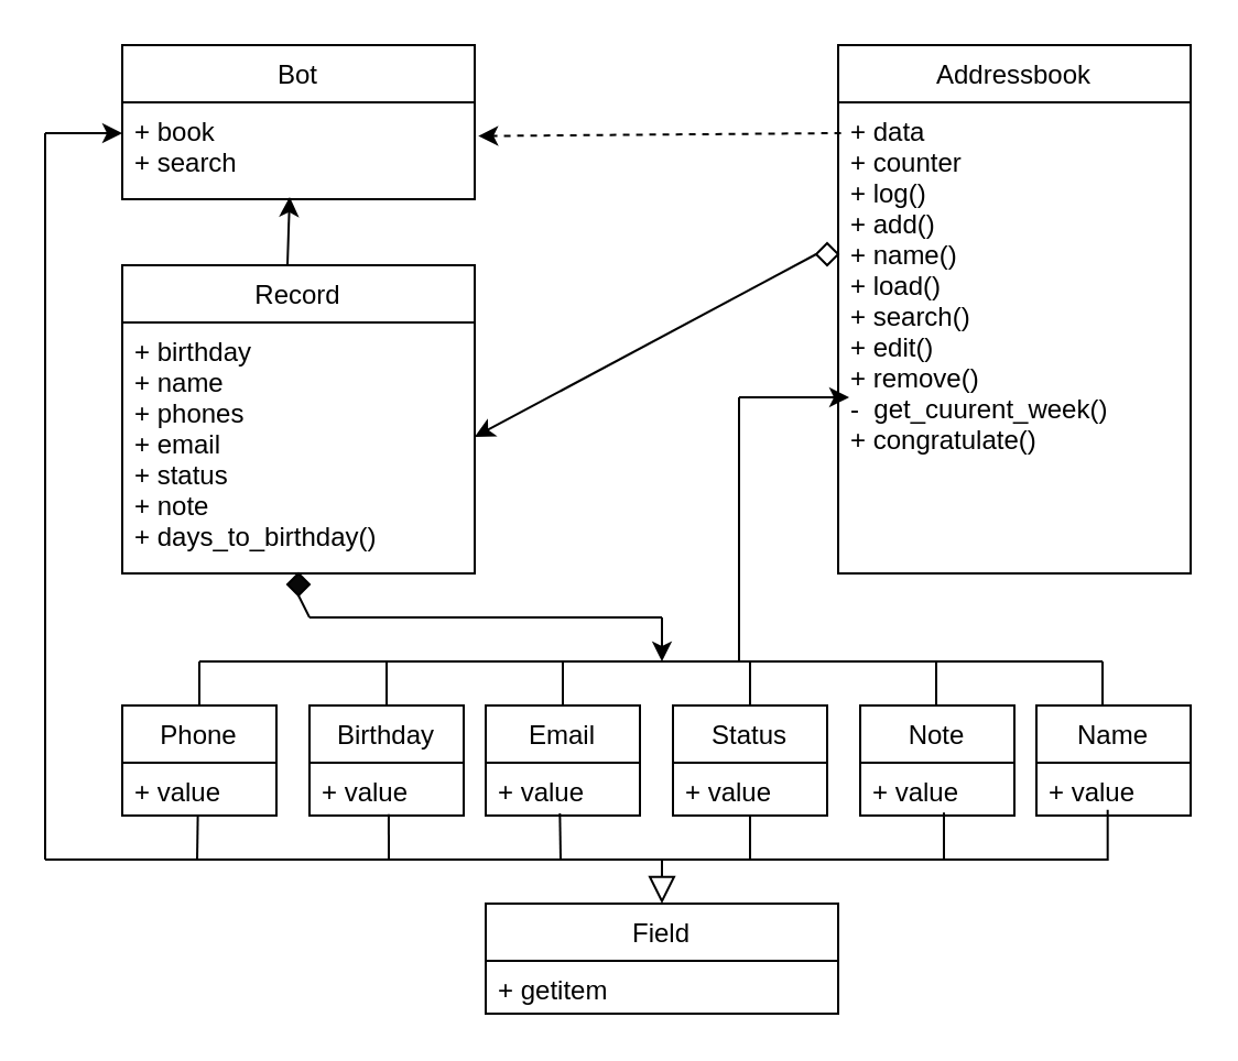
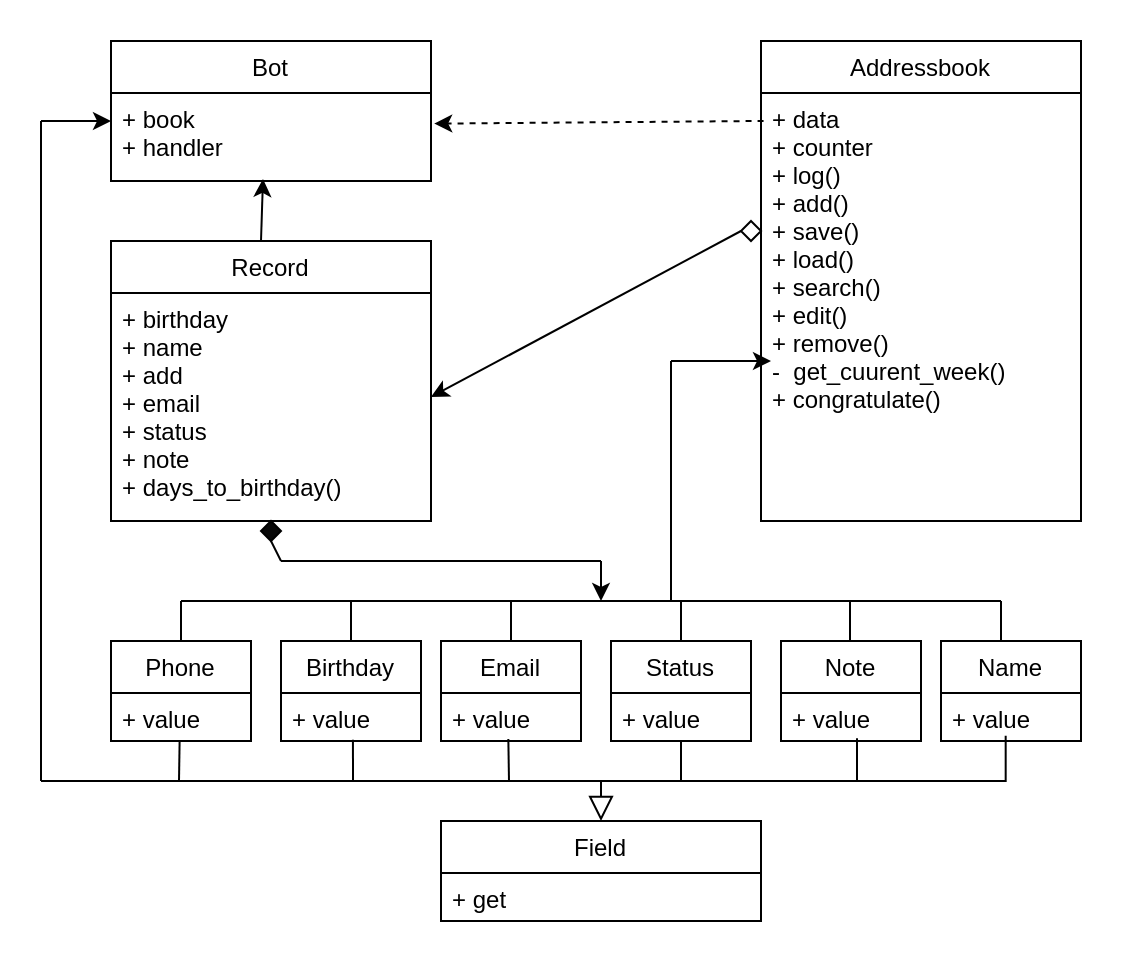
- <mxCell id="7" value="+ book&#10;+ search" style="text;align=left;verticalAlign=top;spacingLeft=4;spacingRight=4;overflow=hidden;rotatable=0;points=[[0,0.5],[1,0.5]];portConstraint=eastwest;" parent="6" vertex="1"><mxGeometry y="26" width="160" height="44" as="geometry" /></mxCell>
+ <mxCell id="7" value="+ book&#10;+ handler" style="text;align=left;verticalAlign=top;spacingLeft=4;spacingRight=4;overflow=hidden;rotatable=0;points=[[0,0.5],[1,0.5]];portConstraint=eastwest;" parent="6" vertex="1"><mxGeometry y="26" width="160" height="44" as="geometry" /></mxCell>
- <mxCell id="5" value="+ data&#10;+ counter&#10;+ log()&#10;+ add()&#10;+ name()&#10;+ load()&#10;+ search()&#10;+ edit()&#10;+ remove()&#10;-  get_cuurent_week()&#10;+ congratulate()&#10;" style="text;align=left;verticalAlign=top;spacingLeft=4;spacingRight=4;overflow=hidden;rotatable=0;points=[[0,0.5],[1,0.5]];portConstraint=eastwest;" parent="4" vertex="1"><mxGeometry y="26" width="160" height="184" as="geometry" /></mxCell>
+ <mxCell id="5" value="+ data&#10;+ counter&#10;+ log()&#10;+ add()&#10;+ save()&#10;+ load()&#10;+ search()&#10;+ edit()&#10;+ remove()&#10;-  get_cuurent_week()&#10;+ congratulate()&#10;" style="text;align=left;verticalAlign=top;spacingLeft=4;spacingRight=4;overflow=hidden;rotatable=0;points=[[0,0.5],[1,0.5]];portConstraint=eastwest;" parent="4" vertex="1"><mxGeometry y="26" width="160" height="184" as="geometry" /></mxCell>
- <mxCell id="3" value="+ birthday&#10;+ name&#10;+ phones&#10;+ email&#10;+ status&#10;+ note&#10;+ days_to_birthday()&#10;" style="text;align=left;verticalAlign=top;spacingLeft=4;spacingRight=4;overflow=hidden;rotatable=0;points=[[0,0.5],[1,0.5]];portConstraint=eastwest;" parent="2" vertex="1"><mxGeometry y="26" width="160" height="104" as="geometry" /></mxCell>
+ <mxCell id="3" value="+ birthday&#10;+ name&#10;+ add&#10;+ email&#10;+ status&#10;+ note&#10;+ days_to_birthday()&#10;" style="text;align=left;verticalAlign=top;spacingLeft=4;spacingRight=4;overflow=hidden;rotatable=0;points=[[0,0.5],[1,0.5]];portConstraint=eastwest;" parent="2" vertex="1"><mxGeometry y="26" width="160" height="104" as="geometry" /></mxCell>
- <mxCell id="9" value="+ getitem" style="text;align=left;verticalAlign=top;spacingLeft=4;spacingRight=4;overflow=hidden;rotatable=0;points=[[0,0.5],[1,0.5]];portConstraint=eastwest;" parent="8" vertex="1"><mxGeometry y="26" width="160" height="24" as="geometry" /></mxCell>
+ <mxCell id="9" value="+ get" style="text;align=left;verticalAlign=top;spacingLeft=4;spacingRight=4;overflow=hidden;rotatable=0;points=[[0,0.5],[1,0.5]];portConstraint=eastwest;" parent="8" vertex="1"><mxGeometry y="26" width="160" height="24" as="geometry" /></mxCell>
